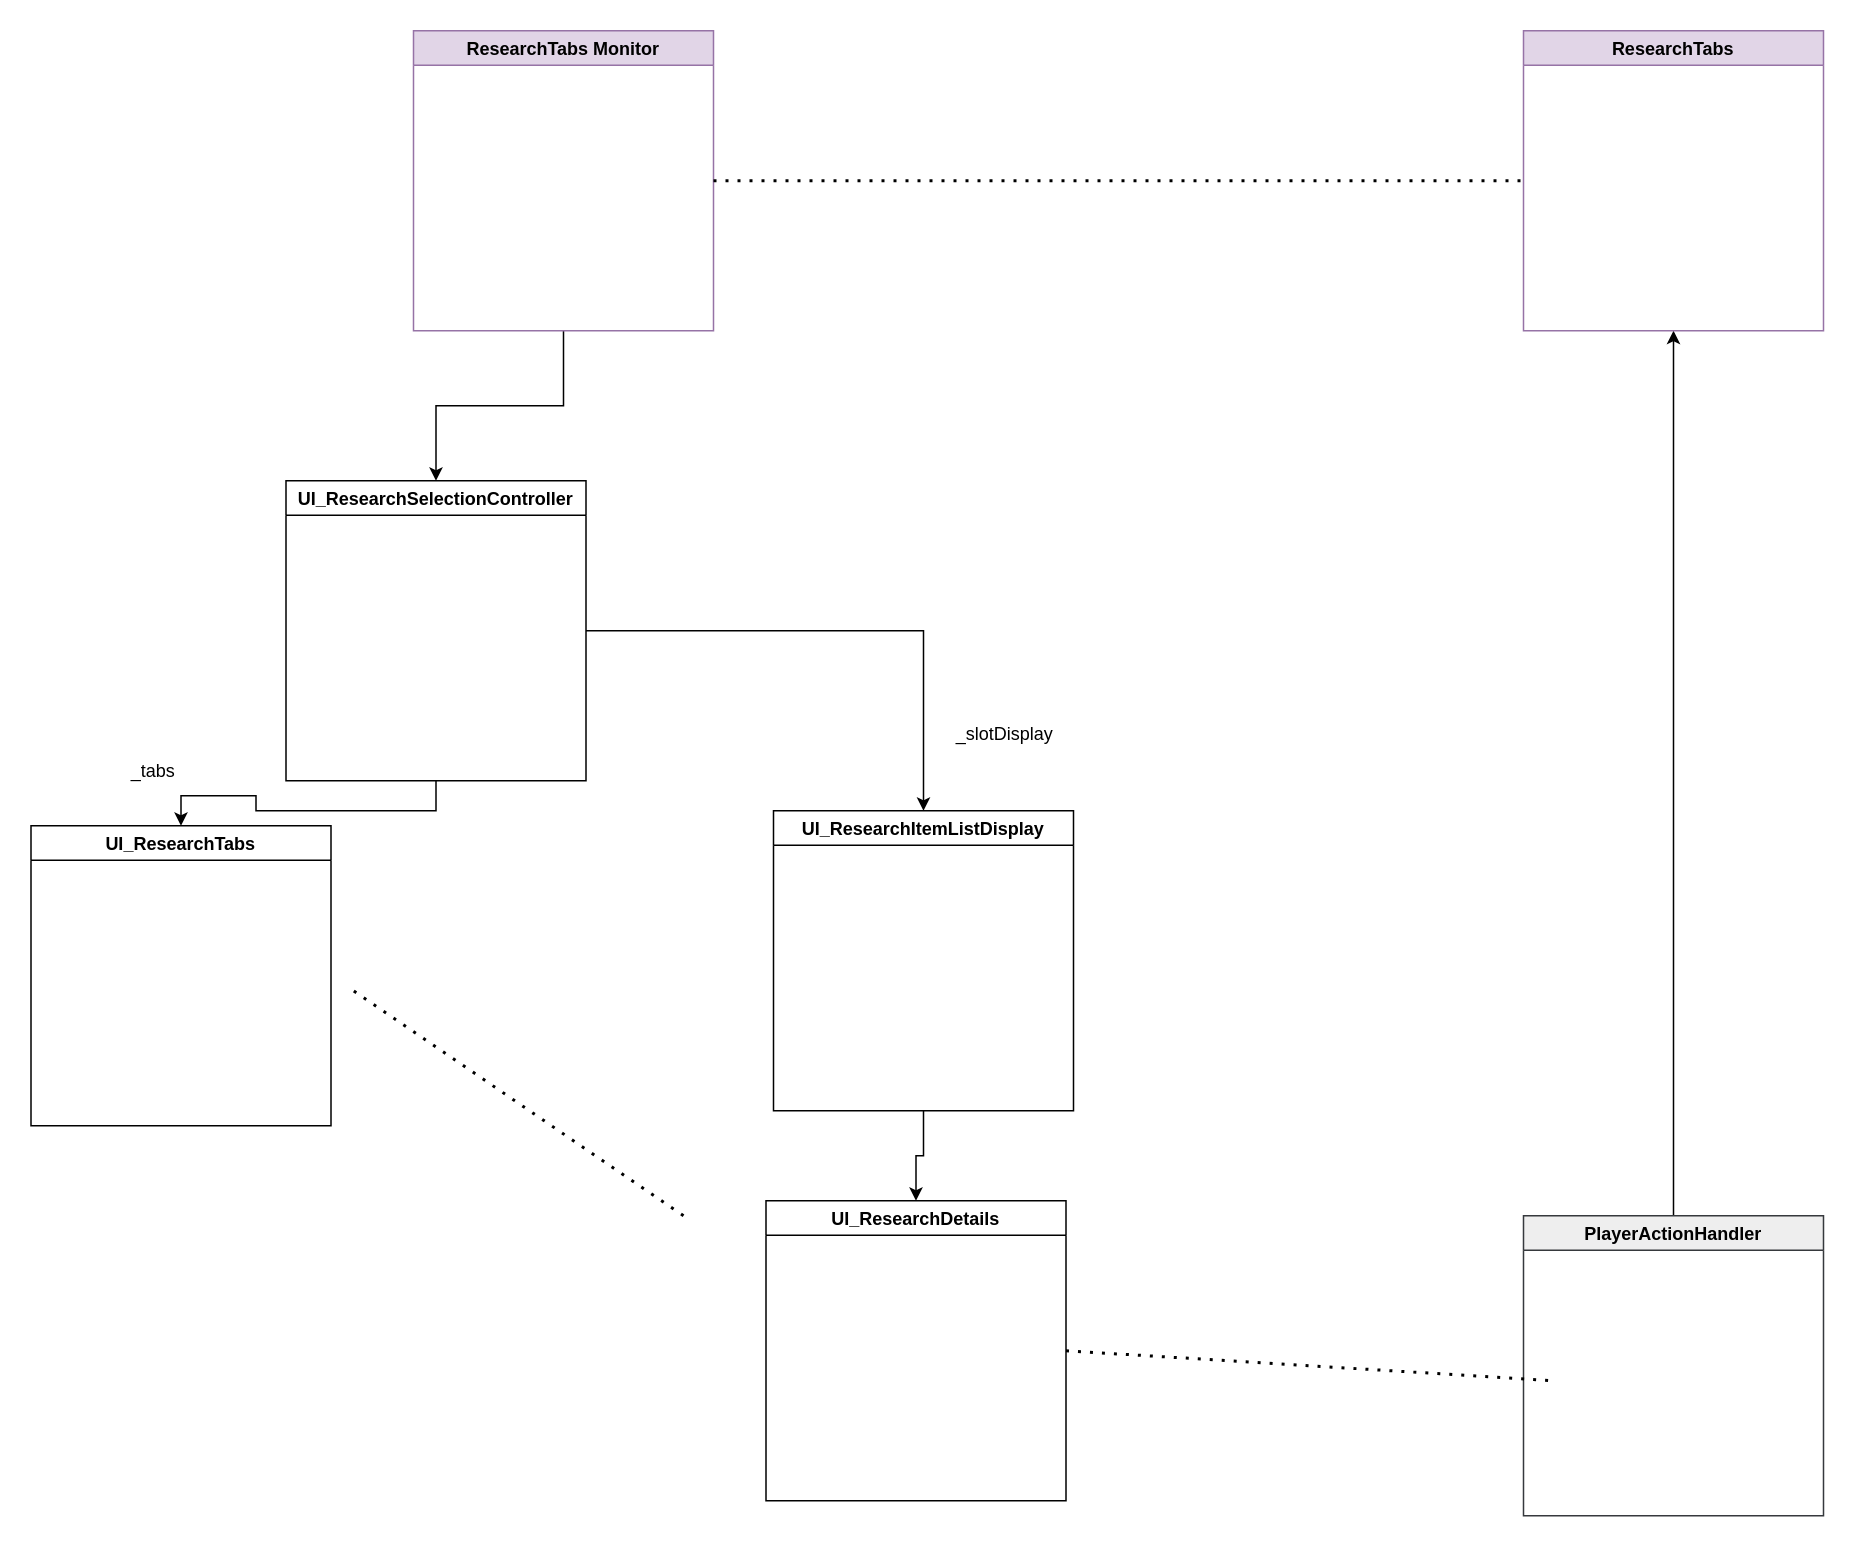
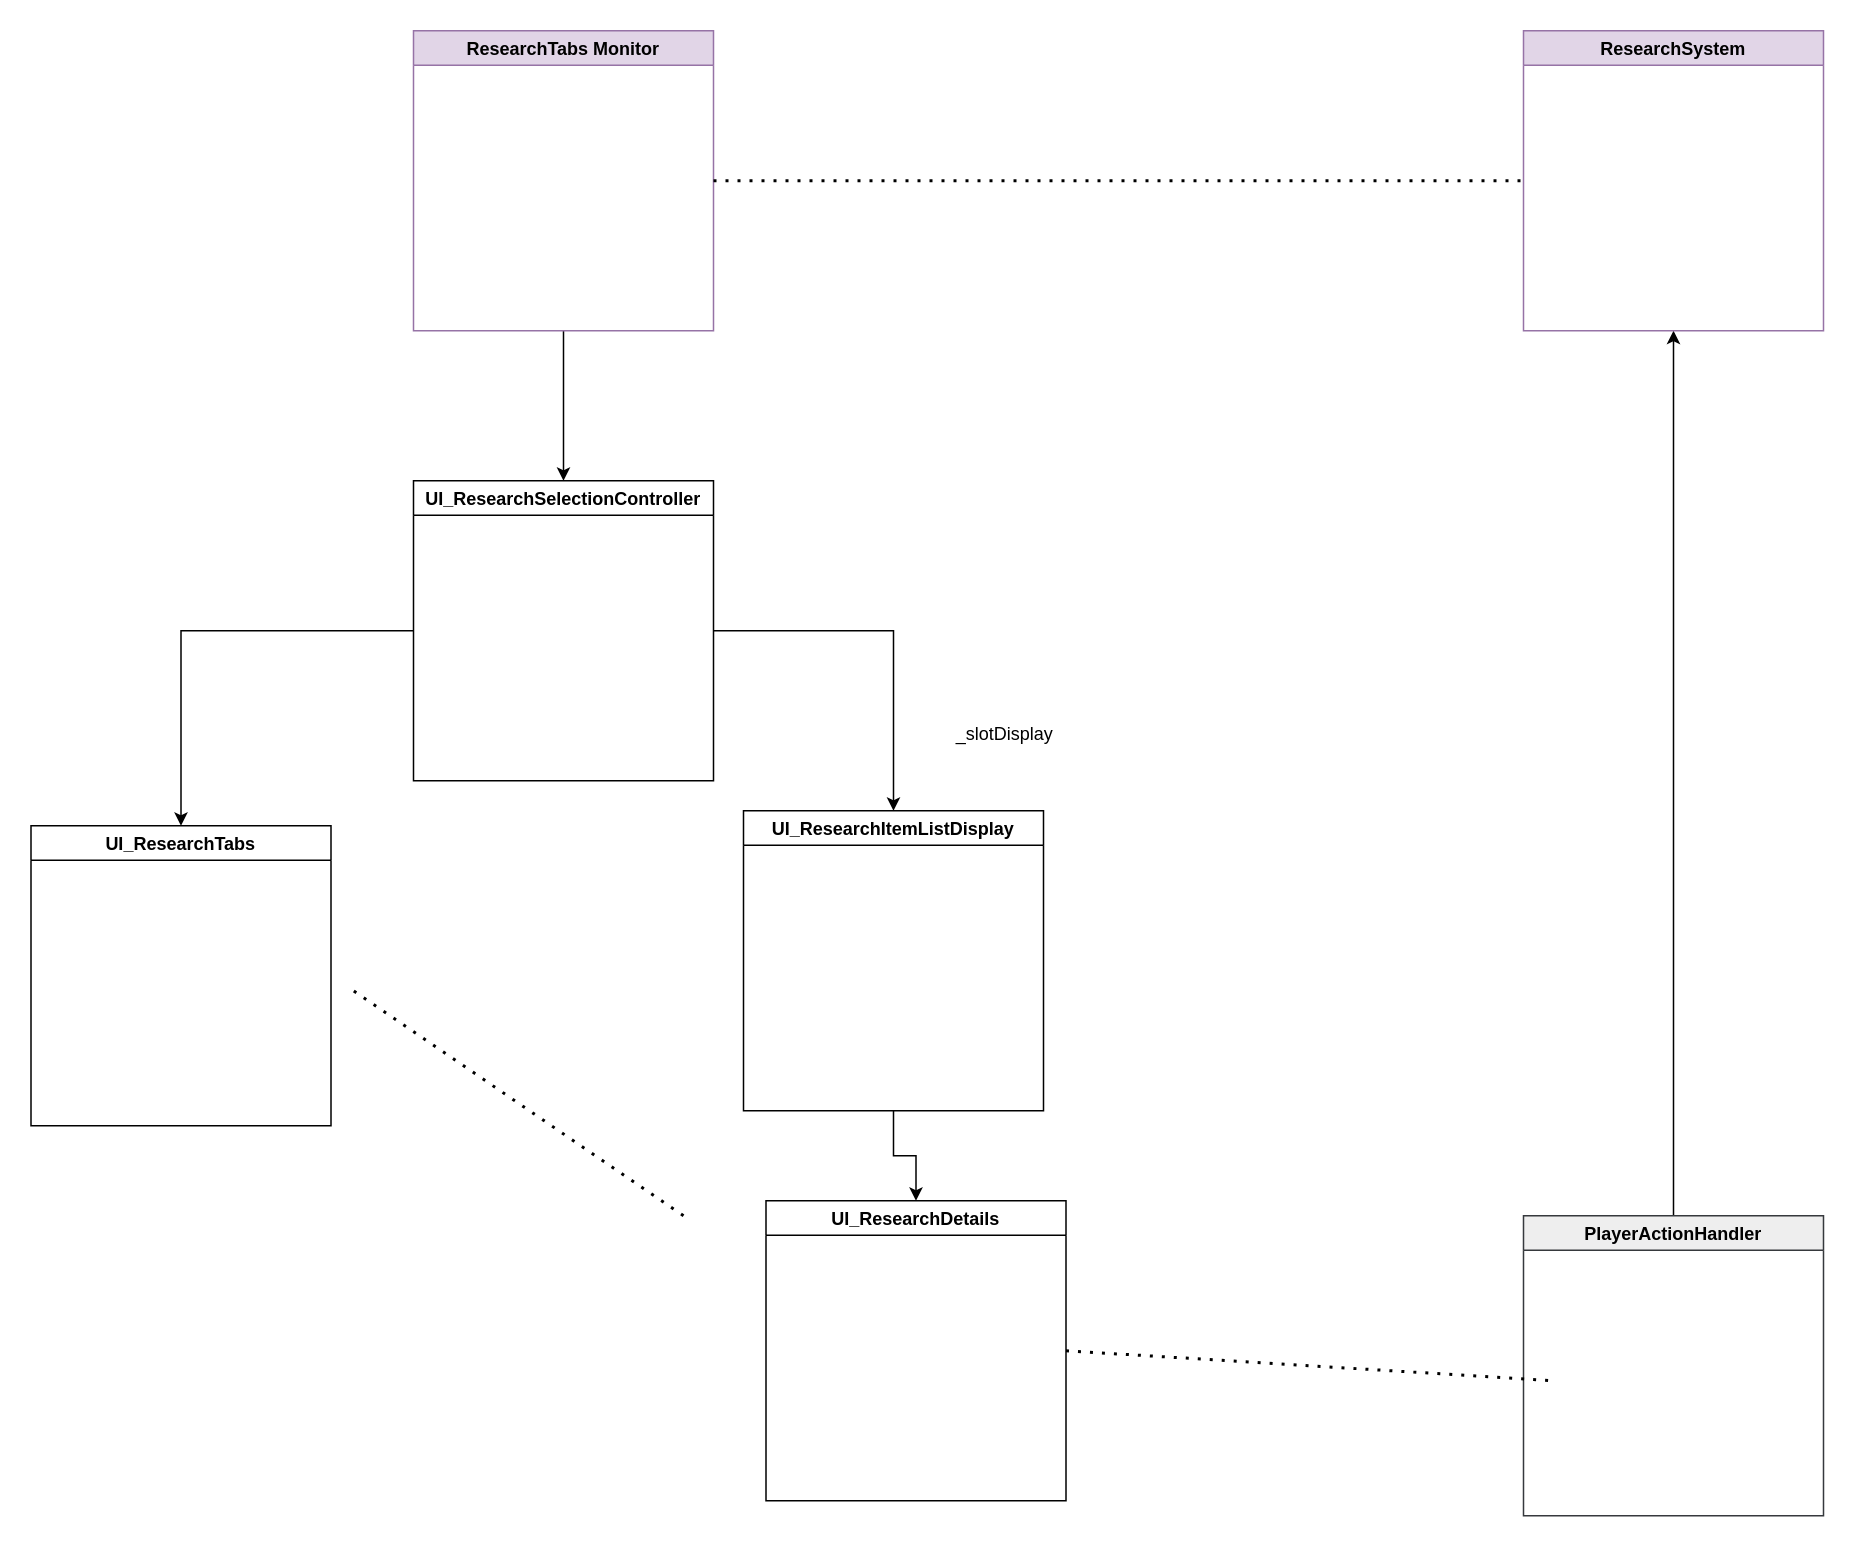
- <mxCell id="14" value="ResearchTabs" style="swimlane;fillColor=#e1d5e7;strokeColor=#9673a6;" vertex="1" parent="1"><mxGeometry x="1015" y="20" width="200" height="200" as="geometry" /></mxCell>
+ <mxCell id="14" value="ResearchSystem" style="swimlane;fillColor=#e1d5e7;strokeColor=#9673a6;" vertex="1" parent="1"><mxGeometry x="1015" y="20" width="200" height="200" as="geometry" /></mxCell>
- <mxCell id="4" value="UI_ResearchSelectionController" style="swimlane;" vertex="1" parent="1"><mxGeometry x="190" y="320" width="200" height="200" as="geometry" /></mxCell>
+ <mxCell id="4" value="UI_ResearchSelectionController" style="swimlane;" vertex="1" parent="1"><mxGeometry x="275" y="320" width="200" height="200" as="geometry" /></mxCell>
- <mxCell id="9" value="_tabs" style="text;whiteSpace=wrap;html=1;" vertex="1" parent="1"><mxGeometry x="85" y="500" width="50" height="30" as="geometry" /></mxCell>
- <mxCell id="7" value="UI_ResearchItemListDisplay" style="swimlane;" vertex="1" parent="1"><mxGeometry x="515" y="540" width="200" height="200" as="geometry" /></mxCell>
+ <mxCell id="7" value="UI_ResearchItemListDisplay" style="swimlane;" vertex="1" parent="1"><mxGeometry x="495" y="540" width="200" height="200" as="geometry" /></mxCell>
